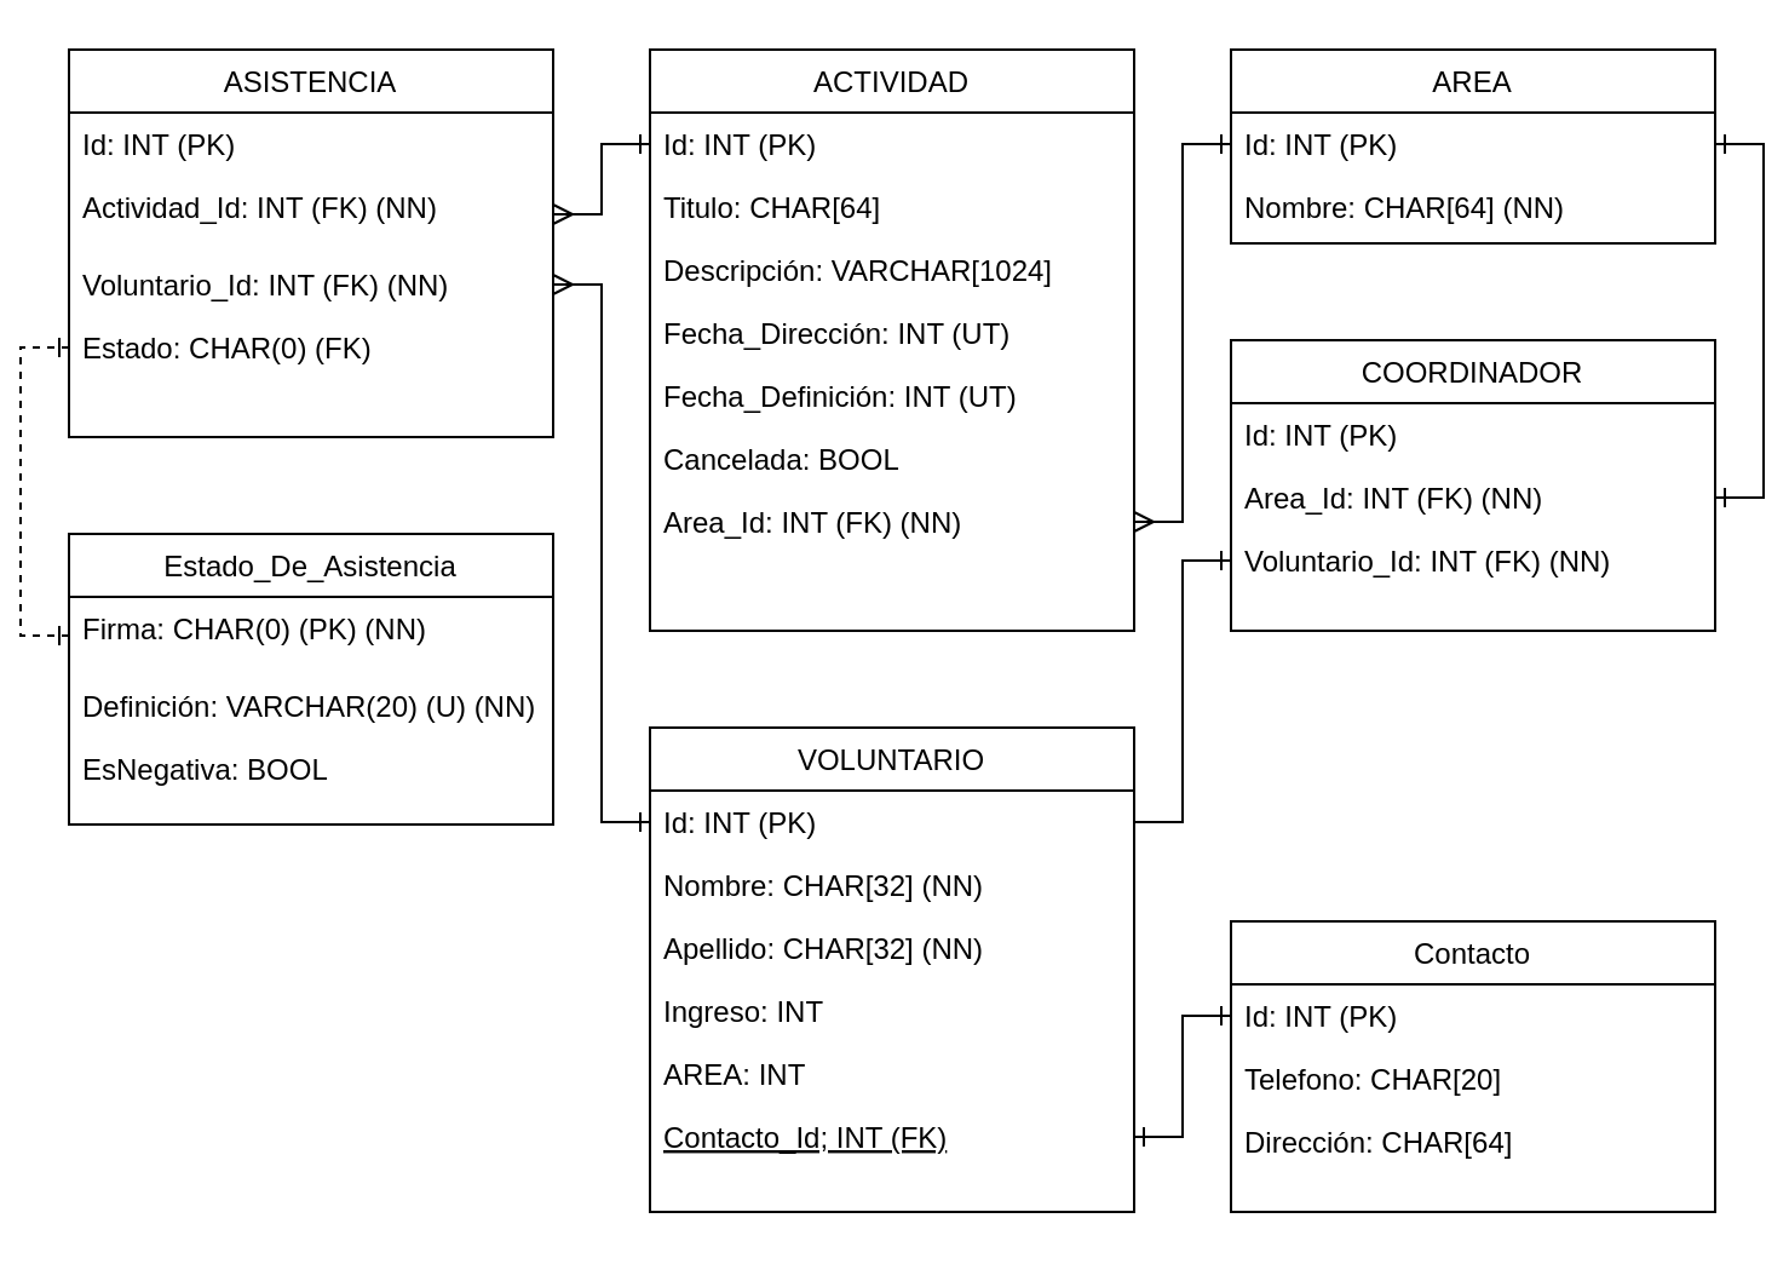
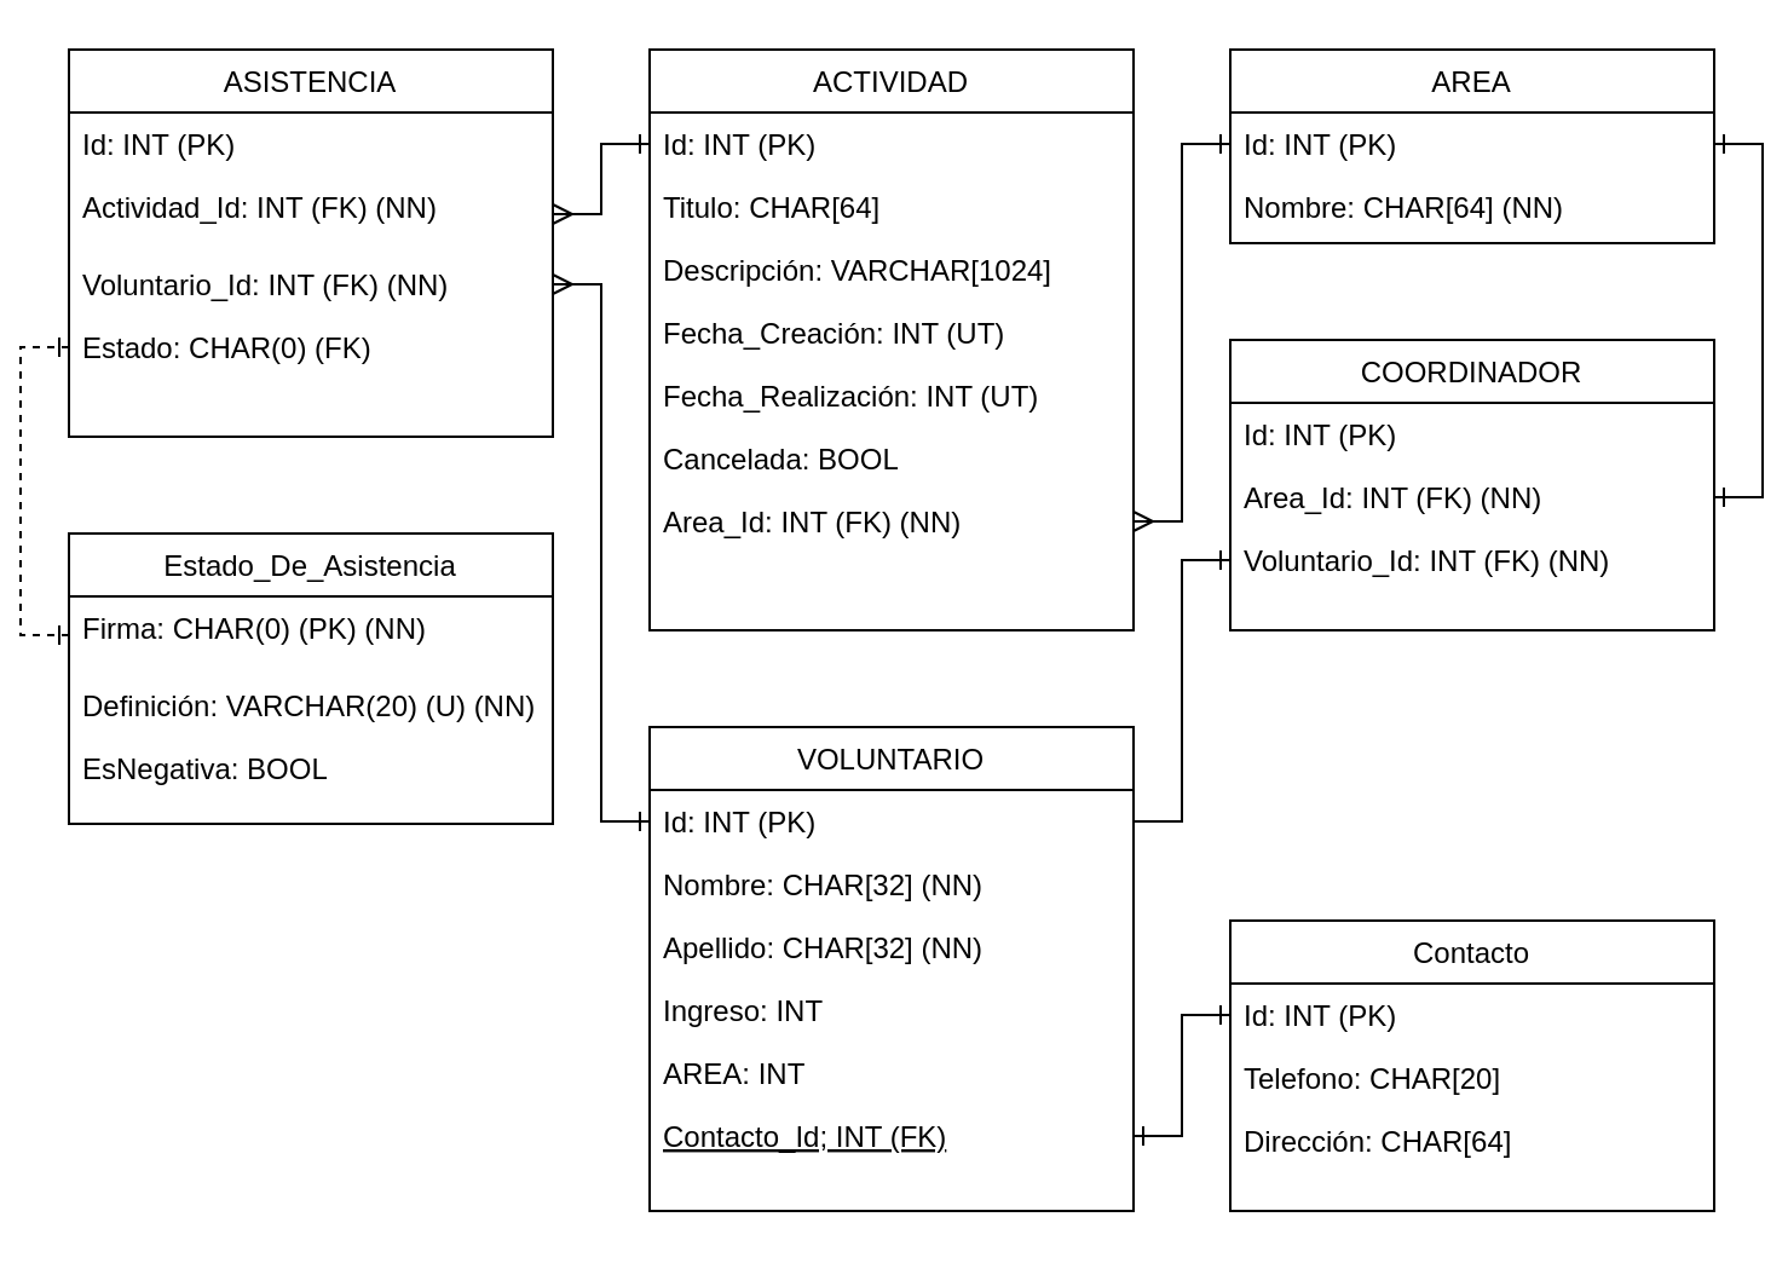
- <mxCell id="18" value="Fecha_Dirección: INT (UT)" style="text;align=left;verticalAlign=top;spacingLeft=4;spacingRight=4;overflow=hidden;rotatable=0;points=[[0,0.5],[1,0.5]];portConstraint=eastwest;" parent="14" vertex="1"><mxGeometry y="104" width="200" height="26" as="geometry" /></mxCell>
+ <mxCell id="18" value="Fecha_Creación: INT (UT)" style="text;align=left;verticalAlign=top;spacingLeft=4;spacingRight=4;overflow=hidden;rotatable=0;points=[[0,0.5],[1,0.5]];portConstraint=eastwest;" parent="14" vertex="1"><mxGeometry y="104" width="200" height="26" as="geometry" /></mxCell>
- <mxCell id="19" value="Fecha_Definición: INT (UT)" style="text;align=left;verticalAlign=top;spacingLeft=4;spacingRight=4;overflow=hidden;rotatable=0;points=[[0,0.5],[1,0.5]];portConstraint=eastwest;" parent="14" vertex="1"><mxGeometry y="130" width="200" height="26" as="geometry" /></mxCell>
+ <mxCell id="19" value="Fecha_Realización: INT (UT)" style="text;align=left;verticalAlign=top;spacingLeft=4;spacingRight=4;overflow=hidden;rotatable=0;points=[[0,0.5],[1,0.5]];portConstraint=eastwest;" parent="14" vertex="1"><mxGeometry y="130" width="200" height="26" as="geometry" /></mxCell>
